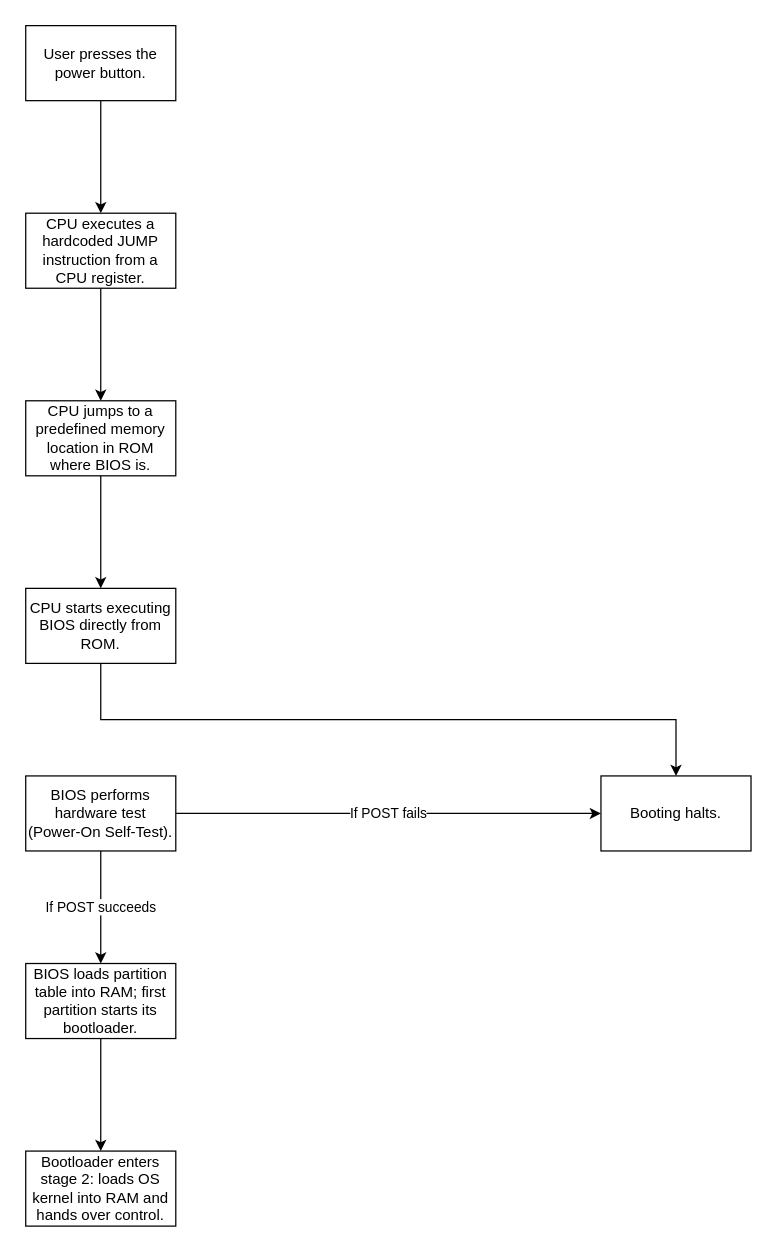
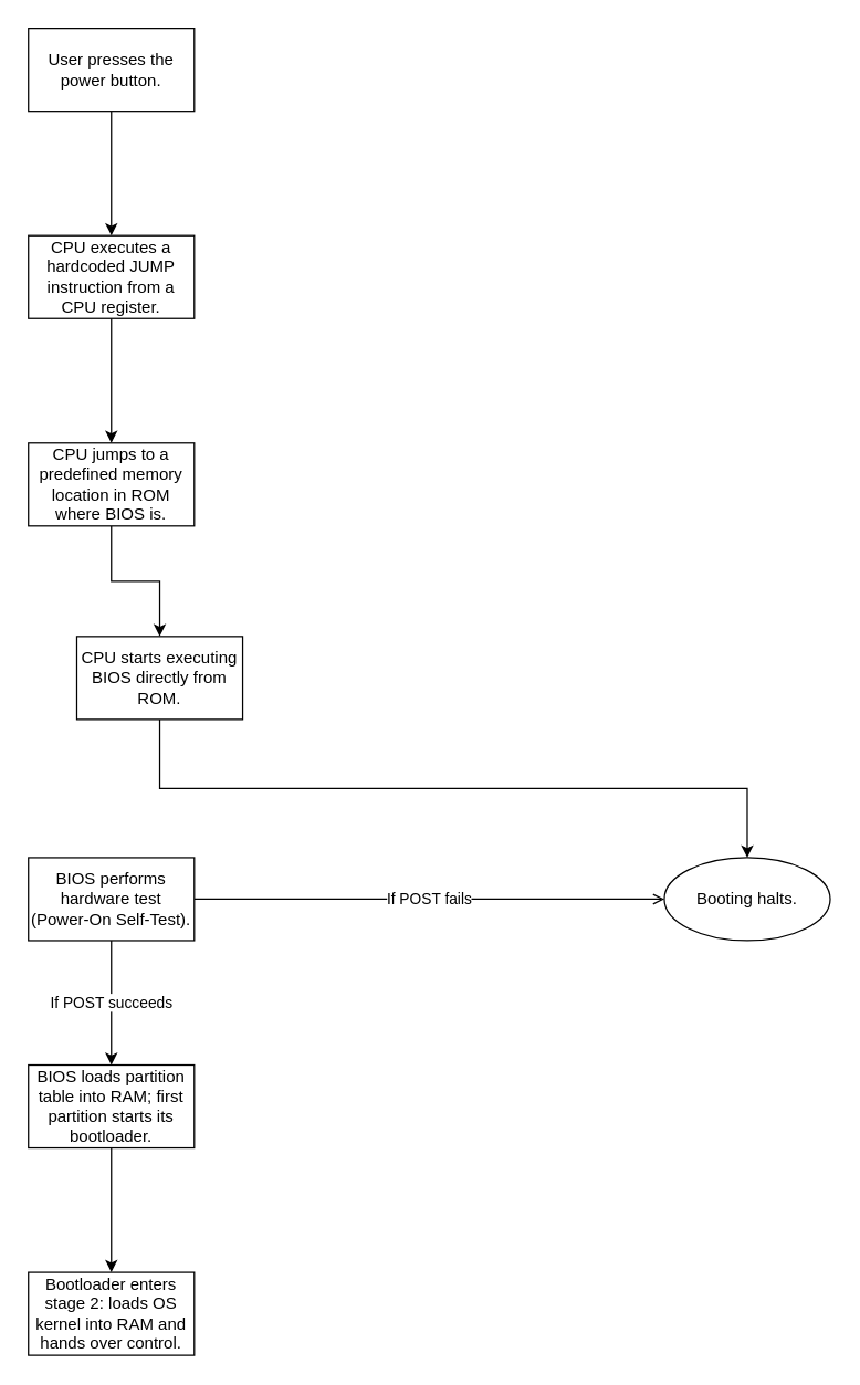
- <mxCell id="12" value="CPU starts executing BIOS directly from ROM." style="rounded=0;whiteSpace=wrap;html=1;" vertex="1" parent="1"><mxGeometry x="20" y="470" width="120" height="60" as="geometry" /></mxCell>
+ <mxCell id="12" value="CPU starts executing BIOS directly from ROM." style="rounded=0;whiteSpace=wrap;html=1;" vertex="1" parent="1"><mxGeometry x="55" y="460" width="120" height="60" as="geometry" /></mxCell>
- <mxCell id="13" value="If POST fails" style="edgeStyle=orthogonalEdgeStyle;rounded=0;orthogonalLoop=1;jettySize=auto;html=1;exitX=1;exitY=0.5;exitDx=0;exitDy=0;entryX=0;entryY=0.5;entryDx=0;entryDy=0;" edge="1" parent="1" source="15" target="4"><mxGeometry relative="1" as="geometry" /></mxCell>
+ <mxCell id="13" value="If POST fails" style="edgeStyle=orthogonalEdgeStyle;rounded=0;orthogonalLoop=1;jettySize=auto;html=1;exitX=1;exitY=0.5;exitDx=0;exitDy=0;entryX=0;entryY=0.5;entryDx=0;entryDy=0;endArrow=open;" edge="1" parent="1" source="15" target="4"><mxGeometry relative="1" as="geometry" /></mxCell>
- <mxCell id="4" value="Booting halts." style="rounded=0;whiteSpace=wrap;html=1;" vertex="1" parent="1"><mxGeometry x="480" y="620" width="120" height="60" as="geometry" /></mxCell>
+ <mxCell id="4" value="Booting halts." style="ellipse;whiteSpace=wrap;html=1;" vertex="1" parent="1"><mxGeometry x="480" y="620" width="120" height="60" as="geometry" /></mxCell>
